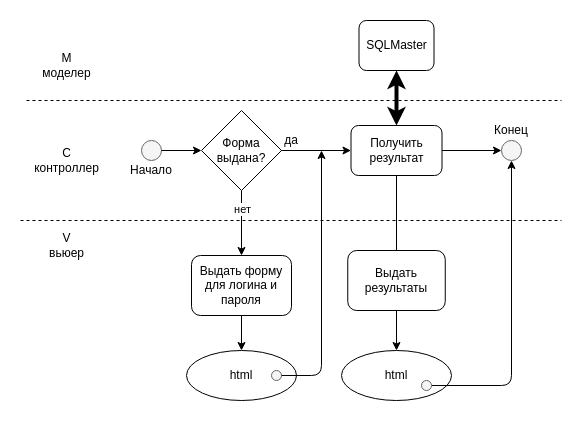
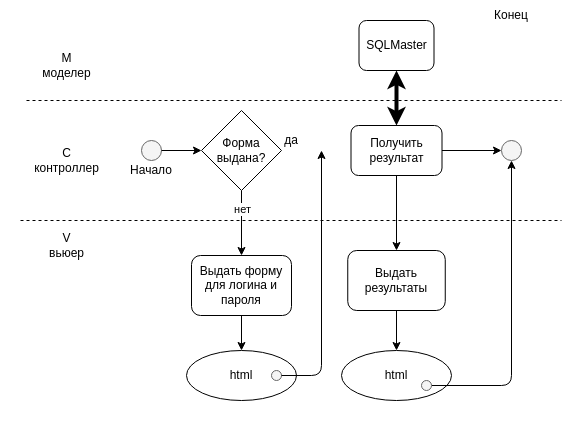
- <mxCell id="22" value="Конец" style="text;html=1;strokeColor=none;fillColor=none;align=center;verticalAlign=middle;whiteSpace=wrap;rounded=0;" parent="1" vertex="1"><mxGeometry x="491" y="120" width="40" height="20" as="geometry" /></mxCell>
+ <mxCell id="22" value="Конец" style="text;html=1;strokeColor=none;fillColor=none;align=center;verticalAlign=middle;whiteSpace=wrap;rounded=0;" parent="1" vertex="1"><mxGeometry x="491" y="5" width="40" height="20" as="geometry" /></mxCell>
- <mxCell id="10" value="" style="endArrow=classic;html=1;exitX=1;exitY=0.5;exitDx=0;exitDy=0;entryX=0;entryY=0.5;entryDx=0;entryDy=0;" parent="1" source="2" edge="1" target="4"><mxGeometry width="50" height="50" relative="1" as="geometry"><mxPoint x="481" y="200" as="sourcePoint" /><mxPoint x="321" y="150" as="targetPoint" /></mxGeometry></mxCell>
- <mxCell id="3" style="edgeStyle=orthogonalEdgeStyle;rounded=0;orthogonalLoop=1;jettySize=auto;html=1;exitX=0.5;exitY=1;exitDx=0;exitDy=0;entryX=0.5;entryY=0;entryDx=0;entryDy=0;endArrow=none;" parent="1" source="4" target="7" edge="1"><mxGeometry relative="1" as="geometry" /></mxCell>
+ <mxCell id="3" style="edgeStyle=orthogonalEdgeStyle;rounded=0;orthogonalLoop=1;jettySize=auto;html=1;exitX=0.5;exitY=1;exitDx=0;exitDy=0;entryX=0.5;entryY=0;entryDx=0;entryDy=0;" parent="1" source="4" target="7" edge="1"><mxGeometry relative="1" as="geometry" /></mxCell>
